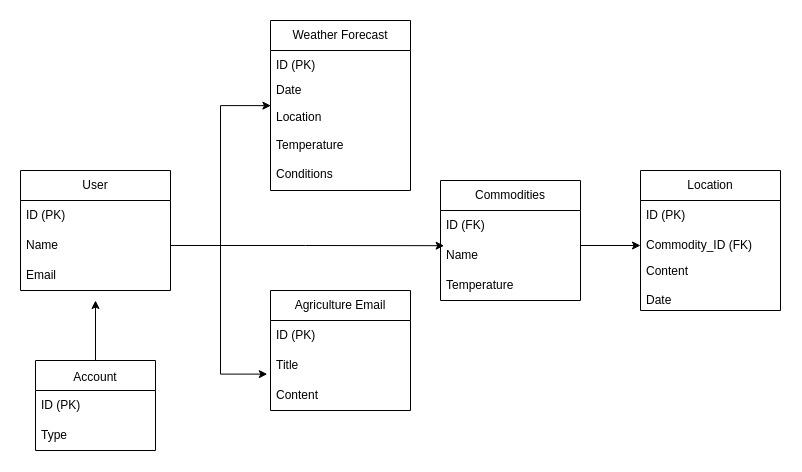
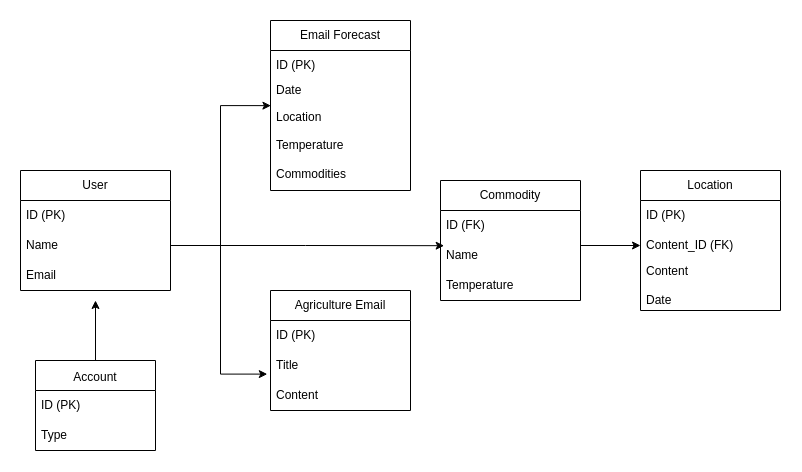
- <mxCell id="10" value="Weather Forecast" style="swimlane;fontStyle=0;childLayout=stackLayout;horizontal=1;startSize=30;horizontalStack=0;resizeParent=1;resizeParentMax=0;resizeLast=0;collapsible=1;marginBottom=0;whiteSpace=wrap;html=1;" vertex="1" parent="1"><mxGeometry x="270" y="20" width="140" height="170" as="geometry" /></mxCell>
+ <mxCell id="10" value="Email Forecast" style="swimlane;fontStyle=0;childLayout=stackLayout;horizontal=1;startSize=30;horizontalStack=0;resizeParent=1;resizeParentMax=0;resizeLast=0;collapsible=1;marginBottom=0;whiteSpace=wrap;html=1;" vertex="1" parent="1"><mxGeometry x="270" y="20" width="140" height="170" as="geometry" /></mxCell>
- <mxCell id="13" value="Location&lt;br&gt;&lt;br&gt;Temperature&lt;br&gt;&lt;br&gt;Conditions" style="text;strokeColor=none;fillColor=none;align=left;verticalAlign=middle;spacingLeft=4;spacingRight=4;overflow=hidden;points=[[0,0.5],[1,0.5]];portConstraint=eastwest;rotatable=0;whiteSpace=wrap;html=1;" vertex="1" parent="10"><mxGeometry y="80" width="140" height="90" as="geometry" /></mxCell>
+ <mxCell id="13" value="Location&lt;br&gt;&lt;br&gt;Temperature&lt;br&gt;&lt;br&gt;Commodities" style="text;strokeColor=none;fillColor=none;align=left;verticalAlign=middle;spacingLeft=4;spacingRight=4;overflow=hidden;points=[[0,0.5],[1,0.5]];portConstraint=eastwest;rotatable=0;whiteSpace=wrap;html=1;" vertex="1" parent="10"><mxGeometry y="80" width="140" height="90" as="geometry" /></mxCell>
- <mxCell id="20" value="Commodities" style="swimlane;fontStyle=0;childLayout=stackLayout;horizontal=1;startSize=30;horizontalStack=0;resizeParent=1;resizeParentMax=0;resizeLast=0;collapsible=1;marginBottom=0;whiteSpace=wrap;html=1;" vertex="1" parent="1"><mxGeometry x="440" y="180" width="140" height="120" as="geometry" /></mxCell>
+ <mxCell id="20" value="Commodity" style="swimlane;fontStyle=0;childLayout=stackLayout;horizontal=1;startSize=30;horizontalStack=0;resizeParent=1;resizeParentMax=0;resizeLast=0;collapsible=1;marginBottom=0;whiteSpace=wrap;html=1;" vertex="1" parent="1"><mxGeometry x="440" y="180" width="140" height="120" as="geometry" /></mxCell>
- <mxCell id="27" value="Commodity_ID (FK)" style="text;strokeColor=none;fillColor=none;align=left;verticalAlign=middle;spacingLeft=4;spacingRight=4;overflow=hidden;points=[[0,0.5],[1,0.5]];portConstraint=eastwest;rotatable=0;whiteSpace=wrap;html=1;" vertex="1" parent="25"><mxGeometry y="60" width="140" height="30" as="geometry" /></mxCell>
+ <mxCell id="27" value="Content_ID (FK)" style="text;strokeColor=none;fillColor=none;align=left;verticalAlign=middle;spacingLeft=4;spacingRight=4;overflow=hidden;points=[[0,0.5],[1,0.5]];portConstraint=eastwest;rotatable=0;whiteSpace=wrap;html=1;" vertex="1" parent="25"><mxGeometry y="60" width="140" height="30" as="geometry" /></mxCell>
